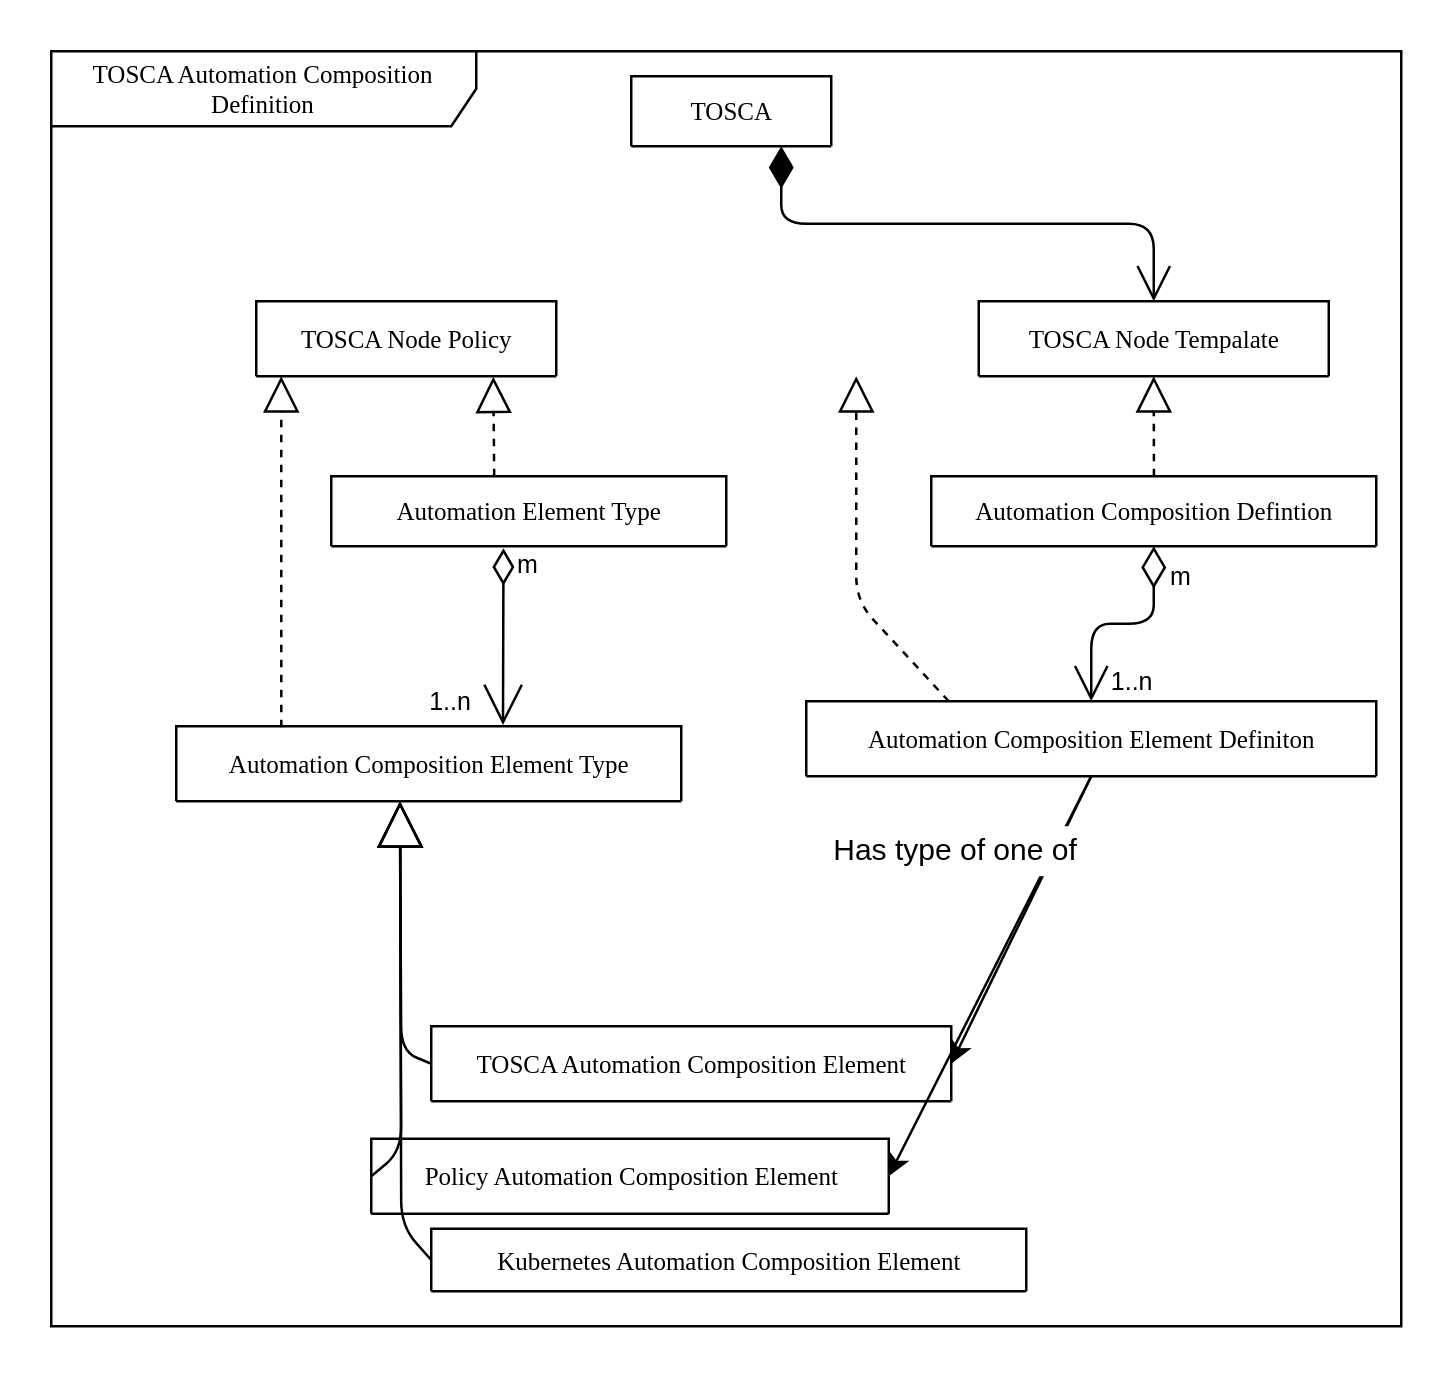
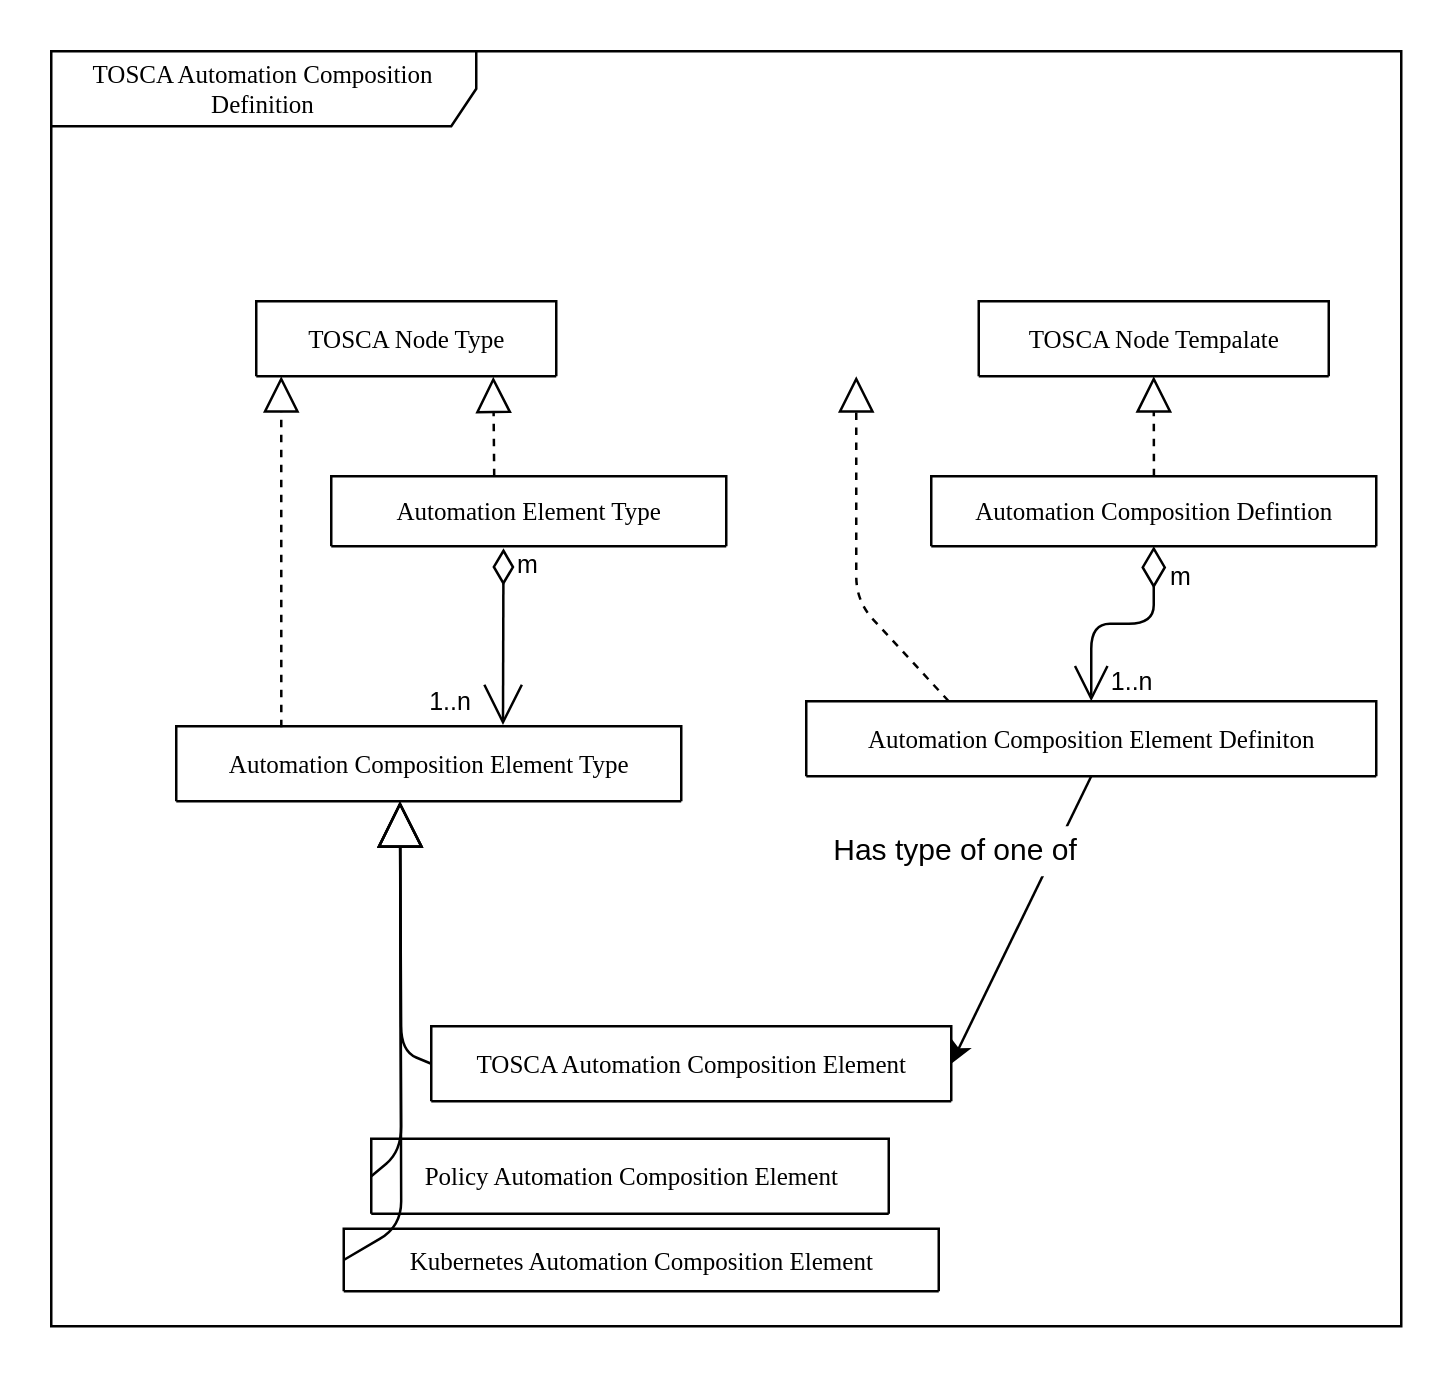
- <mxCell id="11" value="TOSCA" style="swimlane;html=1;fontStyle=0;childLayout=stackLayout;horizontal=1;startSize=110;fillColor=none;horizontalStack=0;resizeParent=1;resizeLast=0;collapsible=1;marginBottom=0;swimlaneFillColor=#ffffff;rounded=0;shadow=0;comic=0;labelBackgroundColor=none;strokeWidth=1;fontFamily=Verdana;fontSize=10;align=center;" parent="1" vertex="1"><mxGeometry x="252" y="30" width="80" height="28" as="geometry" /></mxCell>
- <mxCell id="10" value="" style="endArrow=open;html=1;endSize=12;startArrow=diamondThin;startSize=14;startFill=1;edgeStyle=orthogonalEdgeStyle;align=left;verticalAlign=bottom;exitX=0.75;exitY=1;exitDx=0;exitDy=0;" parent="1" source="11" target="12" edge="1"><mxGeometry x="-1" y="3" relative="1" as="geometry"><mxPoint x="282" y="68" as="sourcePoint" /><mxPoint x="612" y="70" as="targetPoint" /></mxGeometry></mxCell>
- <mxCell id="15" value="TOSCA Node Policy" style="swimlane;html=1;fontStyle=0;childLayout=stackLayout;horizontal=1;startSize=30;fillColor=none;horizontalStack=0;resizeParent=1;resizeLast=0;collapsible=1;marginBottom=0;swimlaneFillColor=#ffffff;rounded=0;shadow=0;comic=0;labelBackgroundColor=none;strokeWidth=1;fontFamily=Verdana;fontSize=10;align=center;" parent="1" vertex="1"><mxGeometry x="102" y="120" width="120" height="30" as="geometry" /></mxCell>
+ <mxCell id="15" value="TOSCA Node Type" style="swimlane;html=1;fontStyle=0;childLayout=stackLayout;horizontal=1;startSize=30;fillColor=none;horizontalStack=0;resizeParent=1;resizeLast=0;collapsible=1;marginBottom=0;swimlaneFillColor=#ffffff;rounded=0;shadow=0;comic=0;labelBackgroundColor=none;strokeWidth=1;fontFamily=Verdana;fontSize=10;align=center;" parent="1" vertex="1"><mxGeometry x="102" y="120" width="120" height="30" as="geometry" /></mxCell>
- <mxCell id="23" value="" style="endArrow=classic;html=1;entryX=1;entryY=0.5;entryDx=0;entryDy=0;exitX=0.5;exitY=1;exitDx=0;exitDy=0;" parent="1" source="21" target="24" edge="1"><mxGeometry width="50" height="50" relative="1" as="geometry"><mxPoint x="447" y="320" as="sourcePoint" /><mxPoint x="382" y="515.5" as="targetPoint" /></mxGeometry></mxCell>
- <mxCell id="25" value="Kubernetes Automation Composition Element" style="swimlane;html=1;fontStyle=0;childLayout=stackLayout;horizontal=1;startSize=30;fillColor=none;horizontalStack=0;resizeParent=1;resizeLast=0;collapsible=1;marginBottom=0;swimlaneFillColor=#ffffff;rounded=0;shadow=0;comic=0;labelBackgroundColor=none;strokeWidth=1;fontFamily=Verdana;fontSize=10;align=center;" parent="1" vertex="1"><mxGeometry x="172" y="491" width="238" height="25" as="geometry" /></mxCell>
+ <mxCell id="25" value="Kubernetes Automation Composition Element" style="swimlane;html=1;fontStyle=0;childLayout=stackLayout;horizontal=1;startSize=30;fillColor=none;horizontalStack=0;resizeParent=1;resizeLast=0;collapsible=1;marginBottom=0;swimlaneFillColor=#ffffff;rounded=0;shadow=0;comic=0;labelBackgroundColor=none;strokeWidth=1;fontFamily=Verdana;fontSize=10;align=center;" parent="1" vertex="1"><mxGeometry x="137" y="491" width="238" height="25" as="geometry" /></mxCell>
